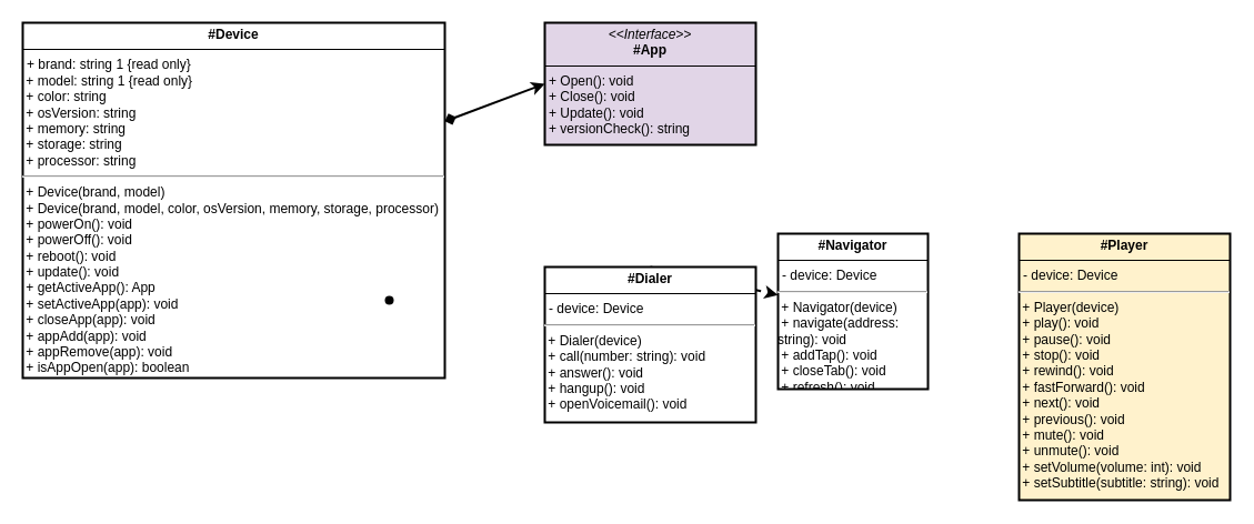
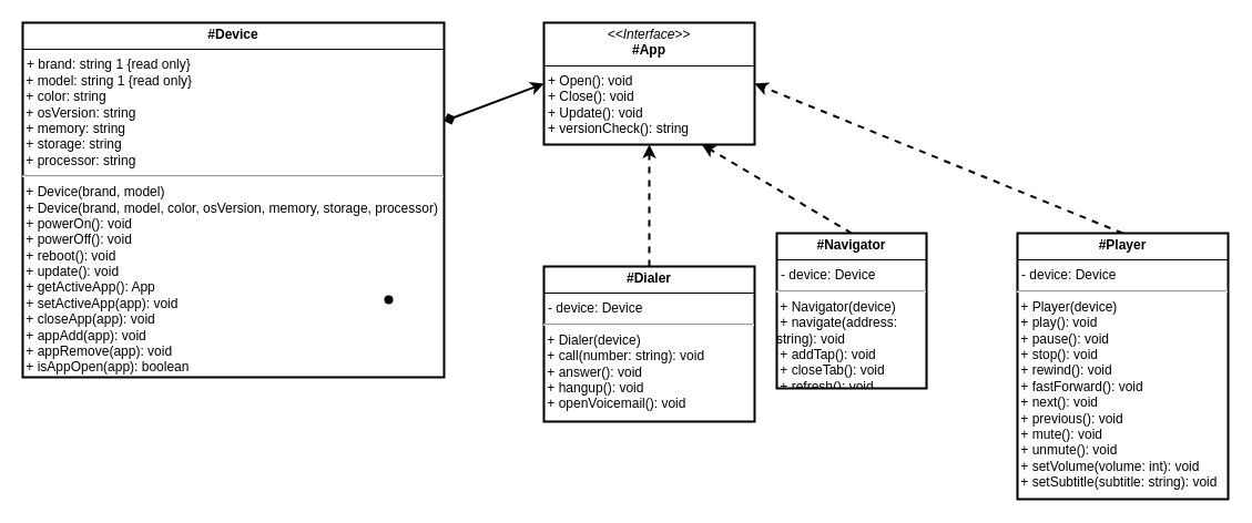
- <mxCell id="5" value="&lt;p style=&quot;margin:0px;margin-top:4px;text-align:center;&quot;&gt;&lt;i&gt;&amp;lt;&amp;lt;Interface&amp;gt;&amp;gt;&lt;/i&gt;&lt;br&gt;&lt;b&gt;#App&lt;/b&gt;&lt;/p&gt;&lt;hr size=&quot;1&quot; style=&quot;border-style:solid;&quot;&gt;&lt;p style=&quot;margin:0px;margin-left:4px;&quot;&gt;+ Open(): void&lt;br&gt;+ Close(): void&lt;/p&gt;&lt;p style=&quot;margin:0px;margin-left:4px;&quot;&gt;+ Update(): void&lt;/p&gt;&lt;p style=&quot;margin:0px;margin-left:4px;&quot;&gt;+ versionCheck(): string&lt;/p&gt;" style="verticalAlign=top;align=left;overflow=fill;html=1;whiteSpace=wrap;strokeWidth=2;fillColor=#e1d5e7;" parent="1" vertex="1"><mxGeometry x="490" y="20" width="190" height="110" as="geometry" /></mxCell>
+ <mxCell id="5" value="&lt;p style=&quot;margin:0px;margin-top:4px;text-align:center;&quot;&gt;&lt;i&gt;&amp;lt;&amp;lt;Interface&amp;gt;&amp;gt;&lt;/i&gt;&lt;br&gt;&lt;b&gt;#App&lt;/b&gt;&lt;/p&gt;&lt;hr size=&quot;1&quot; style=&quot;border-style:solid;&quot;&gt;&lt;p style=&quot;margin:0px;margin-left:4px;&quot;&gt;+ Open(): void&lt;br&gt;+ Close(): void&lt;/p&gt;&lt;p style=&quot;margin:0px;margin-left:4px;&quot;&gt;+ Update(): void&lt;/p&gt;&lt;p style=&quot;margin:0px;margin-left:4px;&quot;&gt;+ versionCheck(): string&lt;/p&gt;" style="verticalAlign=top;align=left;overflow=fill;html=1;whiteSpace=wrap;strokeWidth=2;" parent="1" vertex="1"><mxGeometry x="490" y="20" width="190" height="110" as="geometry" /></mxCell>
+ <mxCell id="10" value="" style="edgeStyle=none;html=1;entryX=1;entryY=0.5;entryDx=0;entryDy=0;exitX=0.5;exitY=0;exitDx=0;exitDy=0;strokeWidth=2;dashed=1;" edge="1" parent="1" source="11" target="5"><mxGeometry relative="1" as="geometry"><mxPoint x="917" y="160" as="sourcePoint" /><mxPoint x="850" y="130" as="targetPoint" /></mxGeometry></mxCell>
+ <mxCell id="8" value="" style="edgeStyle=none;html=1;entryX=0.75;entryY=1;entryDx=0;entryDy=0;exitX=0.5;exitY=0;exitDx=0;exitDy=0;strokeWidth=2;dashed=1;" edge="1" parent="1" source="9" target="5"><mxGeometry relative="1" as="geometry"><mxPoint x="700" y="160" as="sourcePoint" /><mxPoint x="795" y="130" as="targetPoint" /></mxGeometry></mxCell>
- <mxCell id="4" value="" style="edgeStyle=none;html=1;exitX=0.5;exitY=0;exitDx=0;exitDy=0;strokeWidth=2;dashed=1;" edge="1" parent="1" source="7" target="9"><mxGeometry relative="1" as="geometry"><mxPoint x="490" y="160" as="sourcePoint" /></mxGeometry></mxCell>
+ <mxCell id="4" value="" style="edgeStyle=none;html=1;entryX=0.5;entryY=1;entryDx=0;entryDy=0;exitX=0.5;exitY=0;exitDx=0;exitDy=0;strokeWidth=2;dashed=1;" edge="1" parent="1" source="7" target="5"><mxGeometry relative="1" as="geometry"><mxPoint x="490" y="160" as="sourcePoint" /></mxGeometry></mxCell>
- <mxCell id="11" value="&lt;p style=&quot;margin:0px;margin-top:4px;text-align:center;&quot;&gt;&lt;b&gt;#Player&lt;/b&gt;&lt;/p&gt;&lt;hr size=&quot;1&quot; style=&quot;border-style:solid;&quot;&gt;&lt;p style=&quot;margin:0px;margin-left:4px;&quot;&gt;- device: Device&lt;/p&gt;&lt;hr&gt;&amp;nbsp;+ Player(device)&lt;div&gt;&amp;nbsp;+ play(): void&lt;/div&gt;&lt;div&gt;&amp;nbsp;+ pause(): void&lt;/div&gt;&lt;div&gt;&amp;nbsp;+ stop(): void&lt;/div&gt;&lt;div&gt;&amp;nbsp;+ rewind(): void&lt;/div&gt;&lt;div&gt;&amp;nbsp;+ fastForward(): void&lt;/div&gt;&lt;div&gt;&amp;nbsp;+ next(): void&lt;/div&gt;&lt;div&gt;&amp;nbsp;+ previous(): void&lt;/div&gt;&lt;div&gt;&amp;nbsp;+ mute(): void&lt;/div&gt;&lt;div&gt;&amp;nbsp;+ unmute(): void&lt;/div&gt;&lt;div&gt;&amp;nbsp;+ setVolume(volume: int): void&lt;/div&gt;&lt;div&gt;&amp;nbsp;+ setSubtitle(subtitle: string): void&lt;/div&gt;" style="verticalAlign=top;align=left;overflow=fill;html=1;whiteSpace=wrap;strokeWidth=2;fillColor=#fff2cc;" vertex="1" parent="1"><mxGeometry x="917" y="210" width="190" height="240" as="geometry" /></mxCell>
+ <mxCell id="11" value="&lt;p style=&quot;margin:0px;margin-top:4px;text-align:center;&quot;&gt;&lt;b&gt;#Player&lt;/b&gt;&lt;/p&gt;&lt;hr size=&quot;1&quot; style=&quot;border-style:solid;&quot;&gt;&lt;p style=&quot;margin:0px;margin-left:4px;&quot;&gt;- device: Device&lt;/p&gt;&lt;hr&gt;&amp;nbsp;+ Player(device)&lt;div&gt;&amp;nbsp;+ play(): void&lt;/div&gt;&lt;div&gt;&amp;nbsp;+ pause(): void&lt;/div&gt;&lt;div&gt;&amp;nbsp;+ stop(): void&lt;/div&gt;&lt;div&gt;&amp;nbsp;+ rewind(): void&lt;/div&gt;&lt;div&gt;&amp;nbsp;+ fastForward(): void&lt;/div&gt;&lt;div&gt;&amp;nbsp;+ next(): void&lt;/div&gt;&lt;div&gt;&amp;nbsp;+ previous(): void&lt;/div&gt;&lt;div&gt;&amp;nbsp;+ mute(): void&lt;/div&gt;&lt;div&gt;&amp;nbsp;+ unmute(): void&lt;/div&gt;&lt;div&gt;&amp;nbsp;+ setVolume(volume: int): void&lt;/div&gt;&lt;div&gt;&amp;nbsp;+ setSubtitle(subtitle: string): void&lt;/div&gt;" style="verticalAlign=top;align=left;overflow=fill;html=1;whiteSpace=wrap;strokeWidth=2;" vertex="1" parent="1"><mxGeometry x="917" y="210" width="190" height="240" as="geometry" /></mxCell>
